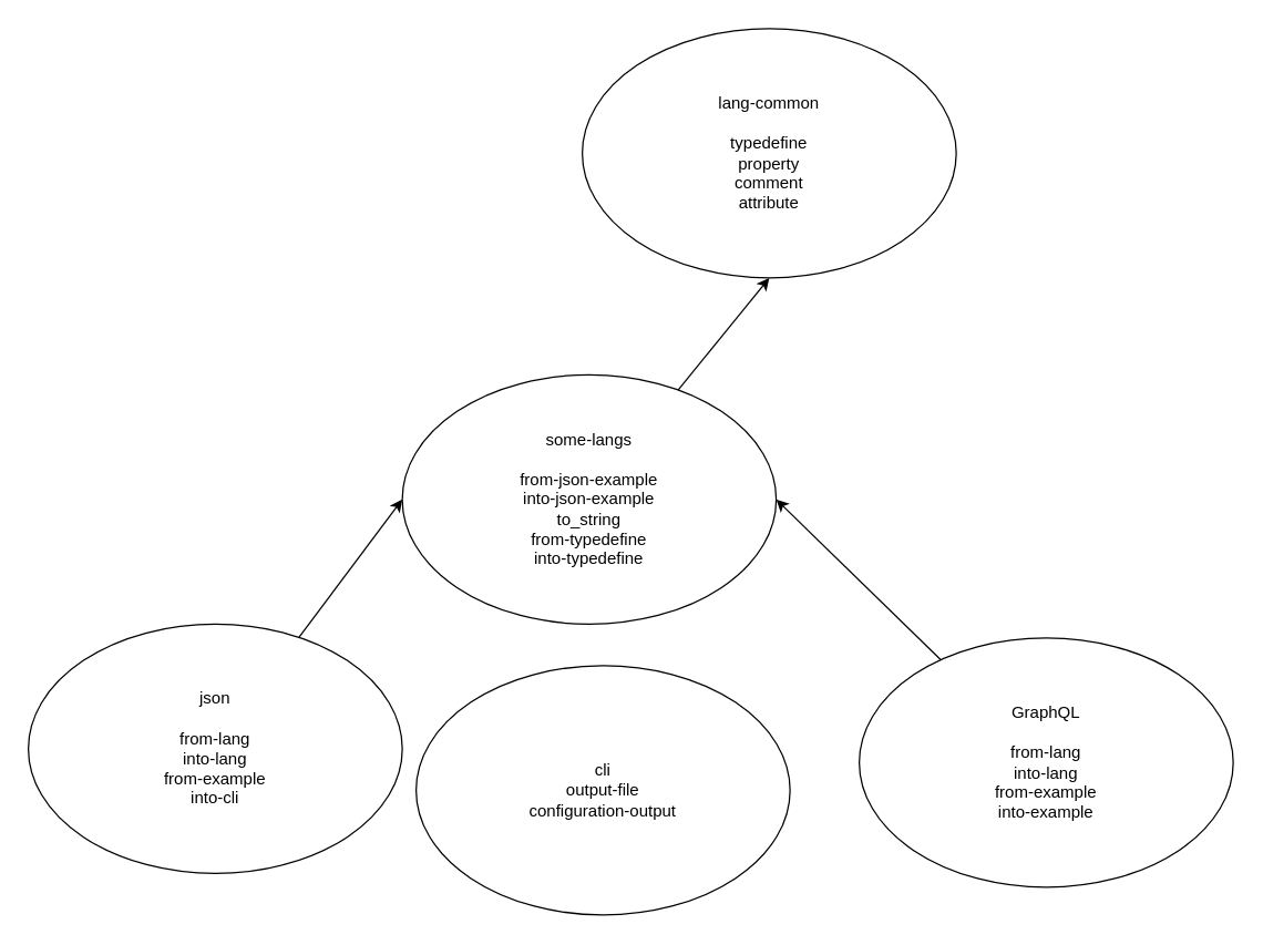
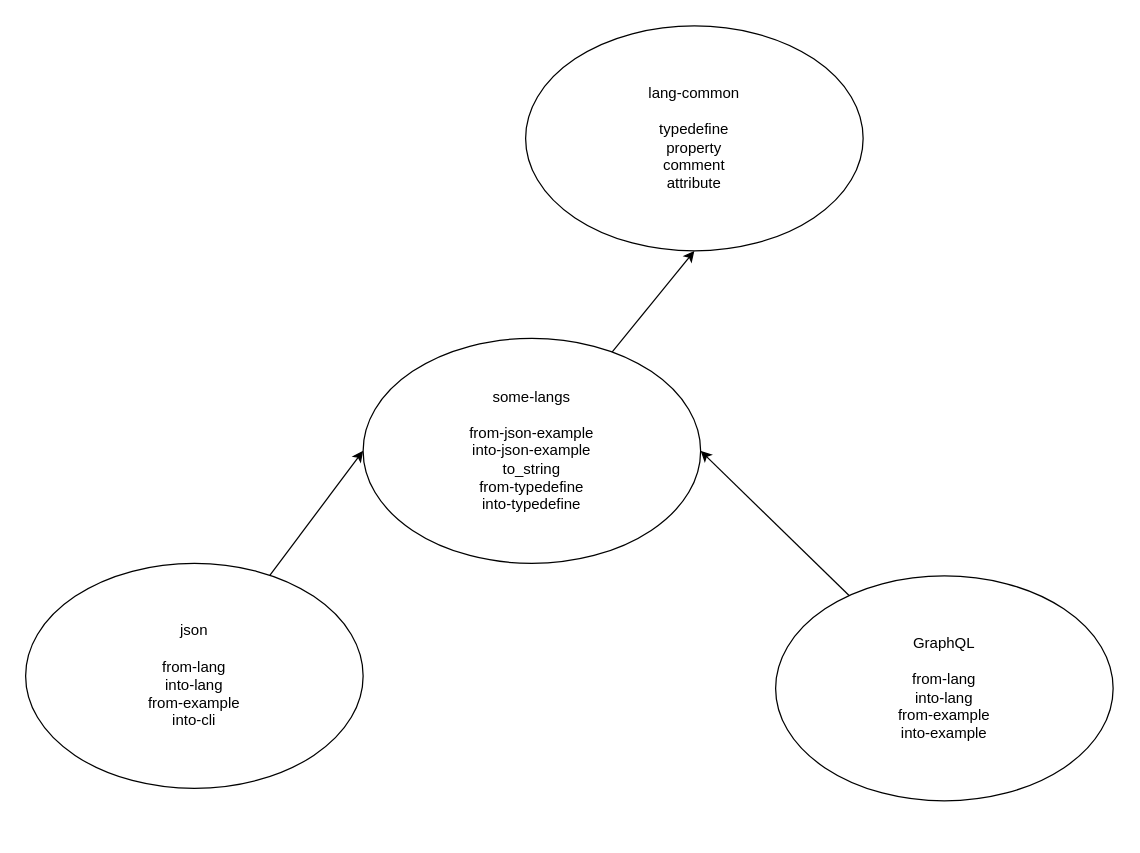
- <mxCell id="9" value="cli&lt;br&gt;output-file&lt;br&gt;configuration-output" style="ellipse;whiteSpace=wrap;html=1;" parent="1" vertex="1"><mxGeometry x="300" y="480" width="270" height="180" as="geometry" /></mxCell>
